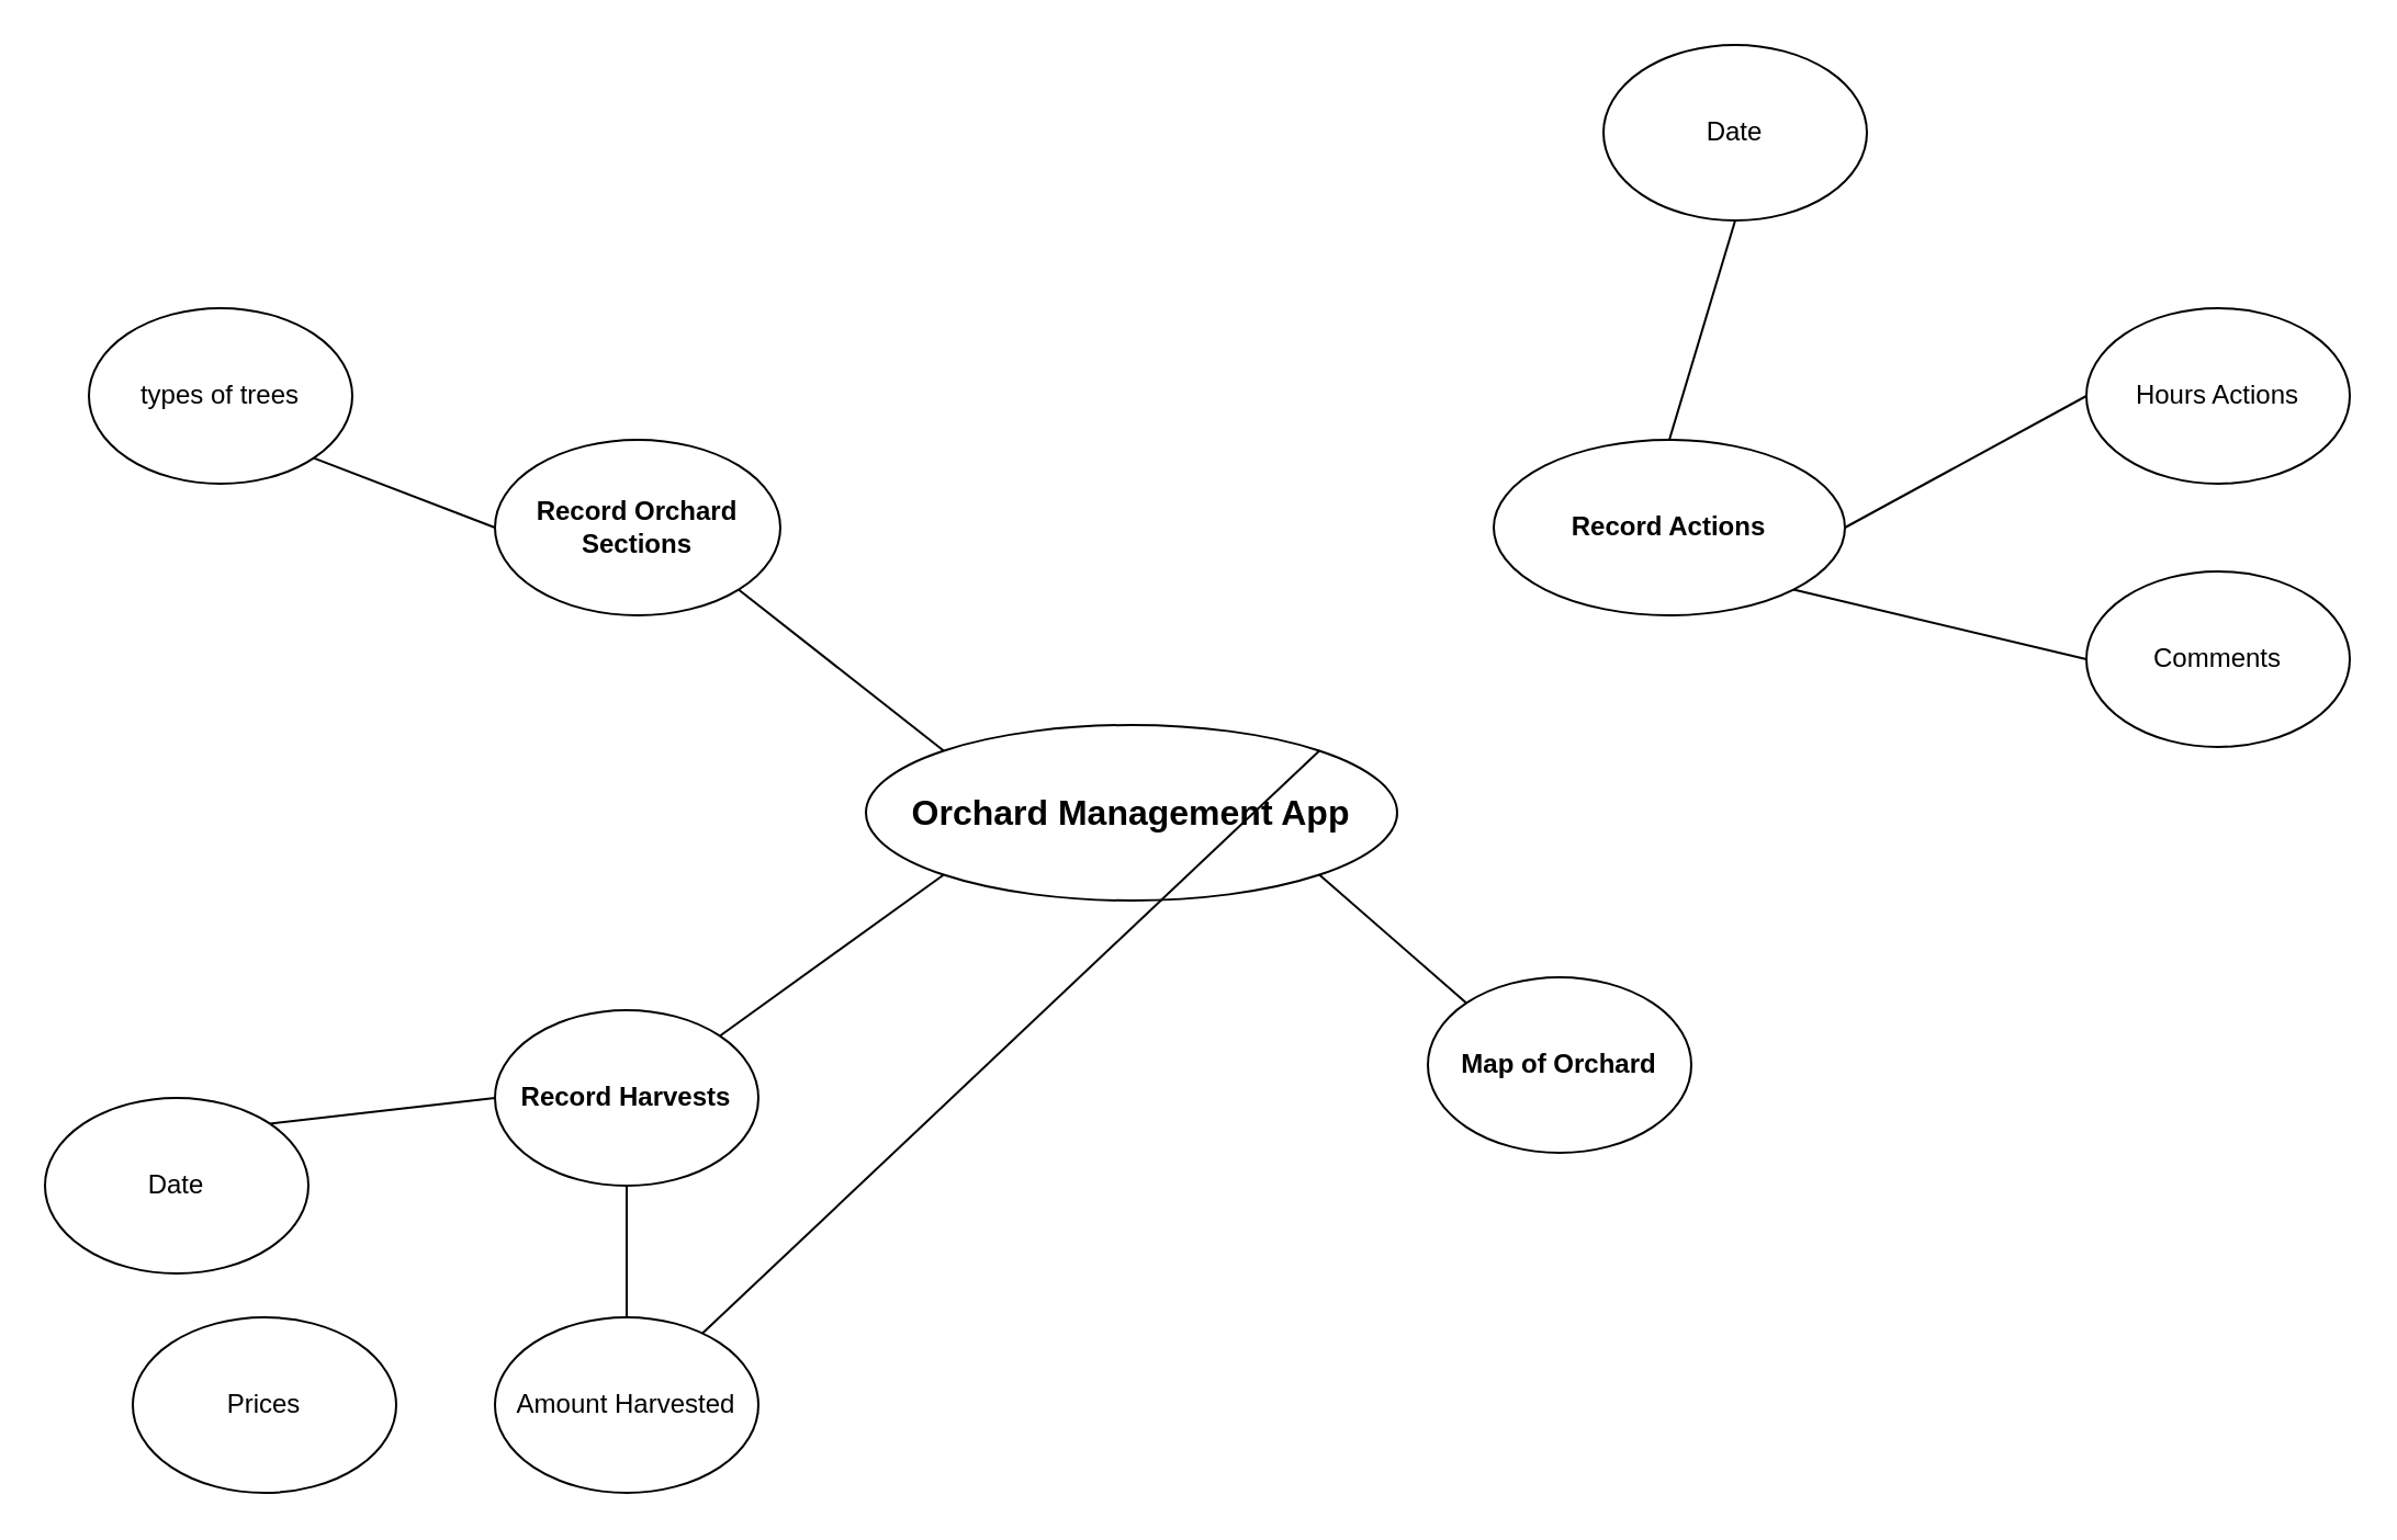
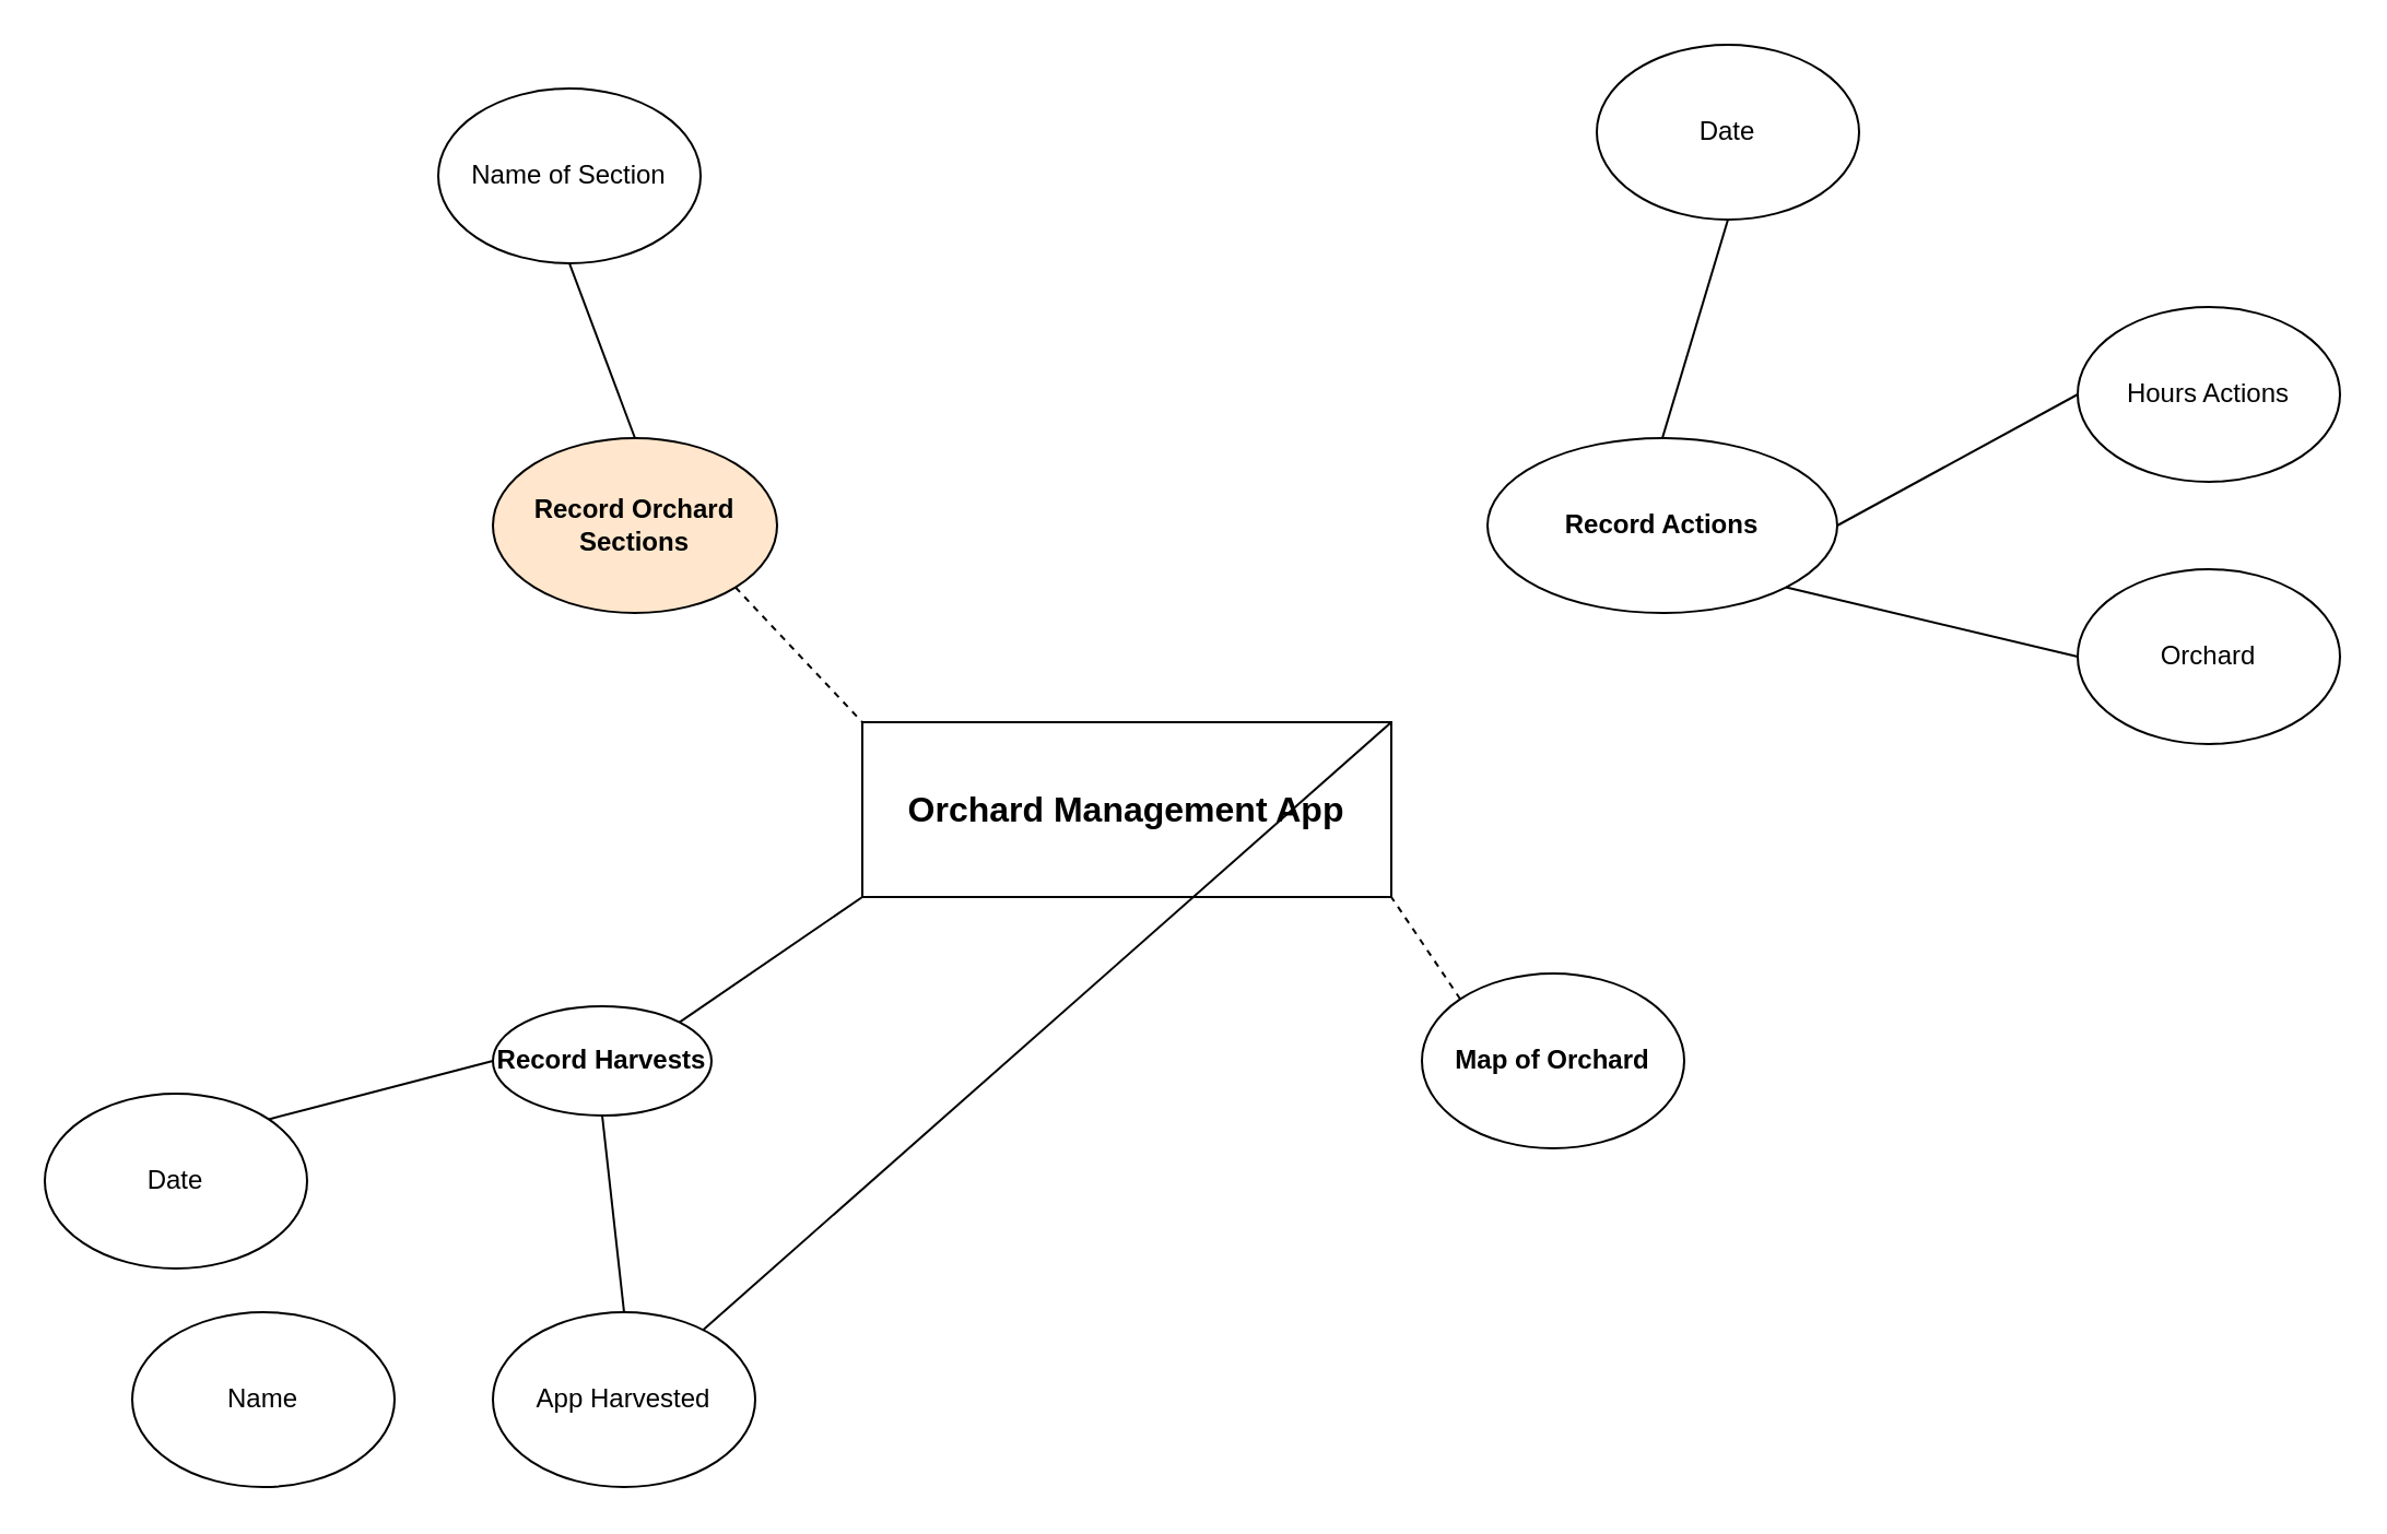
+ <mxCell id="14" value="Name of Section" style="ellipse;whiteSpace=wrap;html=1;" vertex="1" parent="1"><mxGeometry x="200" y="40" width="120" height="80" as="geometry" /></mxCell>
+ <mxCell id="19" value="" style="endArrow=none;html=1;entryX=0.5;entryY=1;entryDx=0;entryDy=0;exitX=0.5;exitY=0;exitDx=0;exitDy=0;" edge="1" parent="1" source="5" target="14"><mxGeometry width="50" height="50" relative="1" as="geometry"><mxPoint x="310" y="180" as="sourcePoint" /><mxPoint x="360" y="130" as="targetPoint" /></mxGeometry></mxCell>
- <mxCell id="6" value="types of trees" style="ellipse;whiteSpace=wrap;html=1;" vertex="1" parent="1"><mxGeometry x="40" y="140" width="120" height="80" as="geometry" /></mxCell>
- <mxCell id="20" value="" style="endArrow=none;html=1;entryX=0;entryY=0.5;entryDx=0;entryDy=0;exitX=1;exitY=1;exitDx=0;exitDy=0;" edge="1" parent="1" source="6" target="5"><mxGeometry width="50" height="50" relative="1" as="geometry"><mxPoint x="110" y="290" as="sourcePoint" /><mxPoint x="160" y="240" as="targetPoint" /></mxGeometry></mxCell>
- <mxCell id="5" value="&lt;b&gt;Record Orchard Sections&lt;/b&gt;" style="ellipse;whiteSpace=wrap;html=1;" vertex="1" parent="1"><mxGeometry x="225" y="200" width="130" height="80" as="geometry" /></mxCell>
+ <mxCell id="5" value="&lt;b&gt;Record Orchard Sections&lt;/b&gt;" style="ellipse;whiteSpace=wrap;html=1;fillColor=#ffe6cc;" vertex="1" parent="1"><mxGeometry x="225" y="200" width="130" height="80" as="geometry" /></mxCell>
- <mxCell id="10" value="Comments" style="ellipse;whiteSpace=wrap;html=1;" vertex="1" parent="1"><mxGeometry x="950" y="260" width="120" height="80" as="geometry" /></mxCell>
+ <mxCell id="10" value="Orchard" style="ellipse;whiteSpace=wrap;html=1;" vertex="1" parent="1"><mxGeometry x="950" y="260" width="120" height="80" as="geometry" /></mxCell>
- <mxCell id="18" value="" style="endArrow=none;html=1;entryX=0;entryY=0;entryDx=0;entryDy=0;exitX=1;exitY=1;exitDx=0;exitDy=0;" edge="1" parent="1" source="5" target="2"><mxGeometry width="50" height="50" relative="1" as="geometry"><mxPoint x="230" y="360" as="sourcePoint" /><mxPoint x="280" y="310" as="targetPoint" /></mxGeometry></mxCell>
+ <mxCell id="18" value="" style="endArrow=none;html=1;entryX=0;entryY=0;entryDx=0;entryDy=0;exitX=1;exitY=1;exitDx=0;exitDy=0;dashed=1;" edge="1" parent="1" source="5" target="2"><mxGeometry width="50" height="50" relative="1" as="geometry"><mxPoint x="230" y="360" as="sourcePoint" /><mxPoint x="280" y="310" as="targetPoint" /></mxGeometry></mxCell>
- <mxCell id="2" value="&lt;b&gt;&lt;font style=&quot;font-size: 16px&quot;&gt;Orchard Management App&lt;/font&gt;&lt;/b&gt;" style="ellipse;whiteSpace=wrap;html=1;" vertex="1" parent="1"><mxGeometry x="394" y="330" width="242" height="80" as="geometry" /></mxCell>
+ <mxCell id="2" value="&lt;b&gt;&lt;font style=&quot;font-size: 16px&quot;&gt;Orchard Management App&lt;/font&gt;&lt;/b&gt;" style="whiteSpace=wrap;html=1;rounded=0;" vertex="1" parent="1"><mxGeometry x="394" y="330" width="242" height="80" as="geometry" /></mxCell>
- <mxCell id="16" value="" style="endArrow=none;html=1;entryX=1;entryY=1;entryDx=0;entryDy=0;exitX=0;exitY=0;exitDx=0;exitDy=0;" edge="1" parent="1" source="7" target="2"><mxGeometry width="50" height="50" relative="1" as="geometry"><mxPoint x="610" y="480" as="sourcePoint" /><mxPoint x="660" y="430" as="targetPoint" /></mxGeometry></mxCell>
+ <mxCell id="16" value="" style="endArrow=none;html=1;entryX=1;entryY=1;entryDx=0;entryDy=0;exitX=0;exitY=0;exitDx=0;exitDy=0;dashed=1;" edge="1" parent="1" source="7" target="2"><mxGeometry width="50" height="50" relative="1" as="geometry"><mxPoint x="610" y="480" as="sourcePoint" /><mxPoint x="660" y="430" as="targetPoint" /></mxGeometry></mxCell>
- <mxCell id="4" value="&lt;b&gt;Record Harvests&lt;/b&gt;" style="ellipse;whiteSpace=wrap;html=1;" vertex="1" parent="1"><mxGeometry x="225" y="460" width="120" height="80" as="geometry" /></mxCell>
+ <mxCell id="4" value="&lt;b&gt;Record Harvests&lt;/b&gt;" style="ellipse;whiteSpace=wrap;html=1;" vertex="1" parent="1"><mxGeometry x="225" y="460" width="100" height="50" as="geometry" /></mxCell>
- <mxCell id="12" value="Prices" style="ellipse;whiteSpace=wrap;html=1;" vertex="1" parent="1"><mxGeometry x="60" y="600" width="120" height="80" as="geometry" /></mxCell>
+ <mxCell id="12" value="Name" style="ellipse;whiteSpace=wrap;html=1;" vertex="1" parent="1"><mxGeometry x="60" y="600" width="120" height="80" as="geometry" /></mxCell>
- <mxCell id="13" value="Amount Harvested" style="ellipse;whiteSpace=wrap;html=1;" vertex="1" parent="1"><mxGeometry x="225" y="600" width="120" height="80" as="geometry" /></mxCell>
+ <mxCell id="13" value="App Harvested" style="ellipse;whiteSpace=wrap;html=1;" vertex="1" parent="1"><mxGeometry x="225" y="600" width="120" height="80" as="geometry" /></mxCell>
